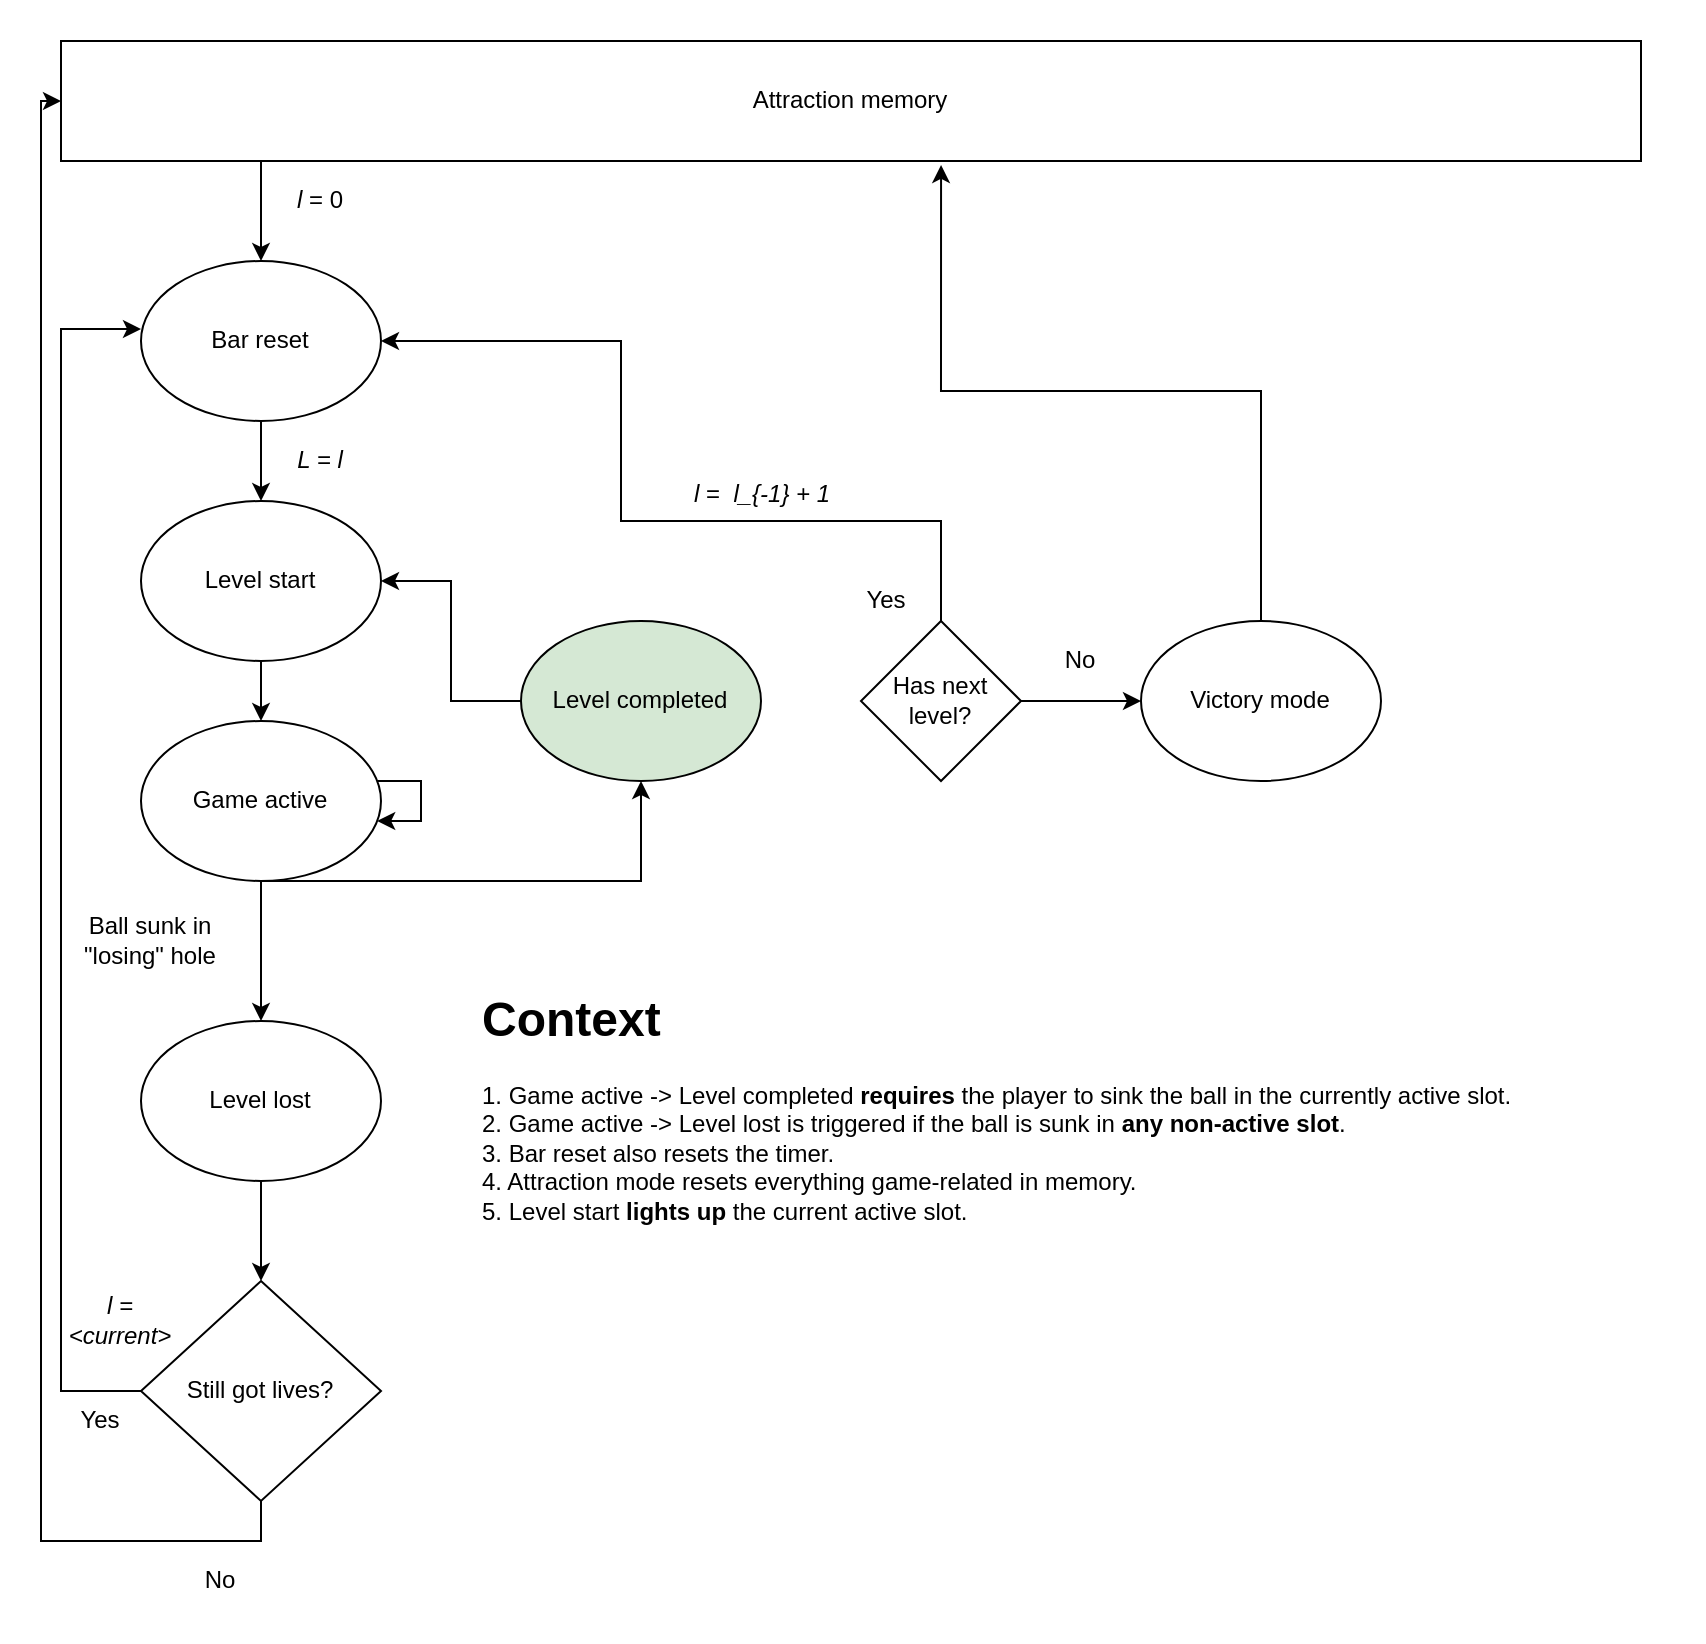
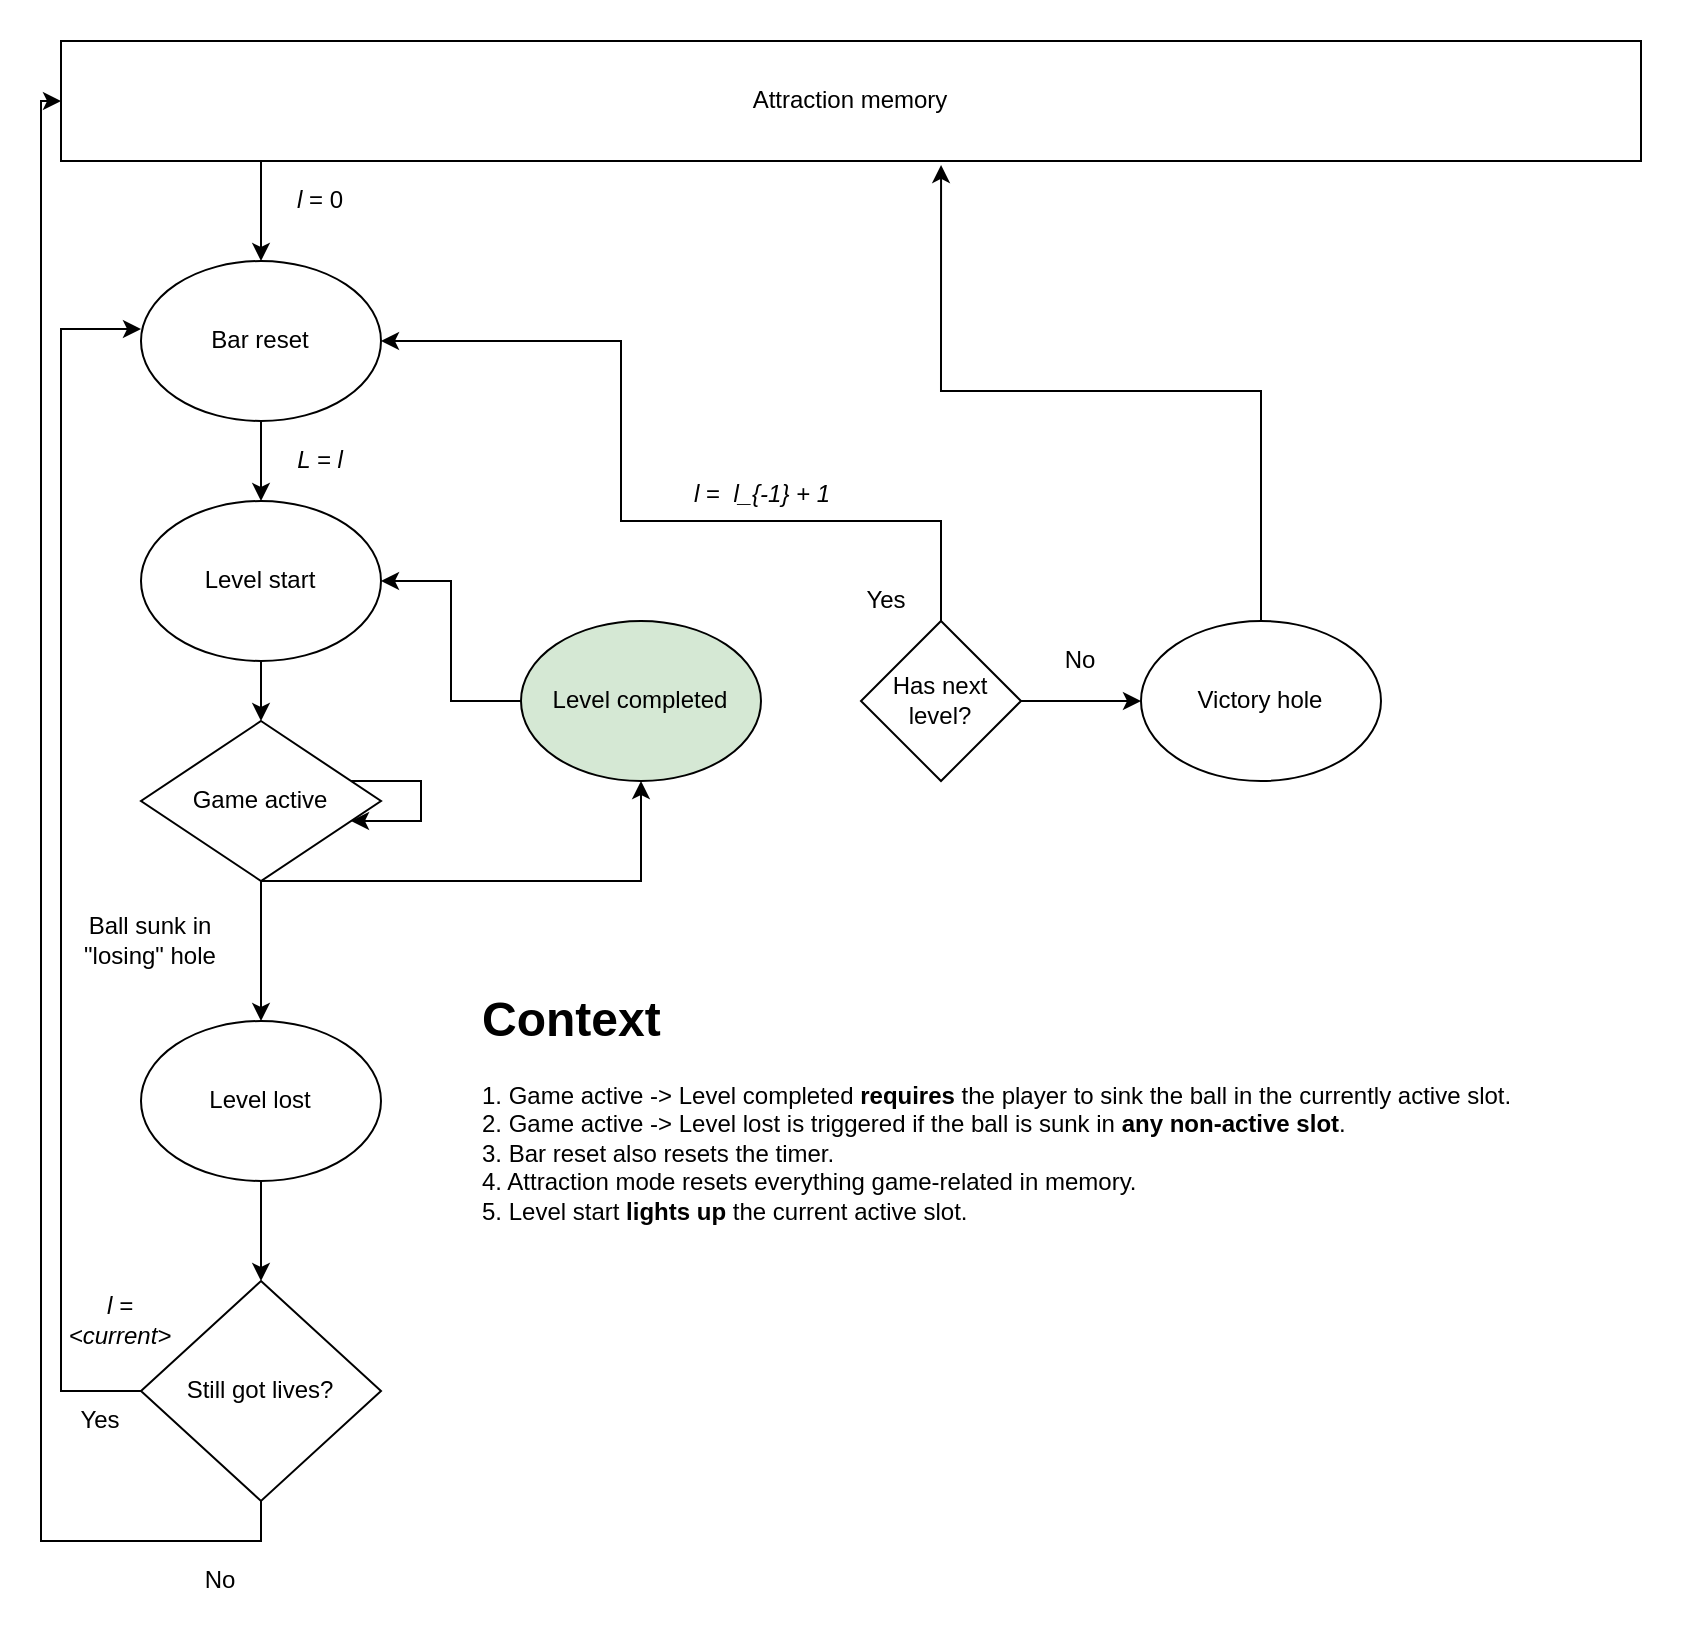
- <mxCell id="30" value="Victory mode" style="ellipse;whiteSpace=wrap;html=1;" vertex="1" parent="1"><mxGeometry x="570" y="310" width="120" height="80" as="geometry" /></mxCell>
+ <mxCell id="30" value="Victory hole" style="ellipse;whiteSpace=wrap;html=1;" vertex="1" parent="1"><mxGeometry x="570" y="310" width="120" height="80" as="geometry" /></mxCell>
- <mxCell id="9" value="Game active" style="ellipse;whiteSpace=wrap;html=1;" vertex="1" parent="1"><mxGeometry x="70" y="360" width="120" height="80" as="geometry" /></mxCell>
+ <mxCell id="9" value="Game active" style="rhombus;whiteSpace=wrap;html=1;" vertex="1" parent="1"><mxGeometry x="70" y="360" width="120" height="80" as="geometry" /></mxCell>
